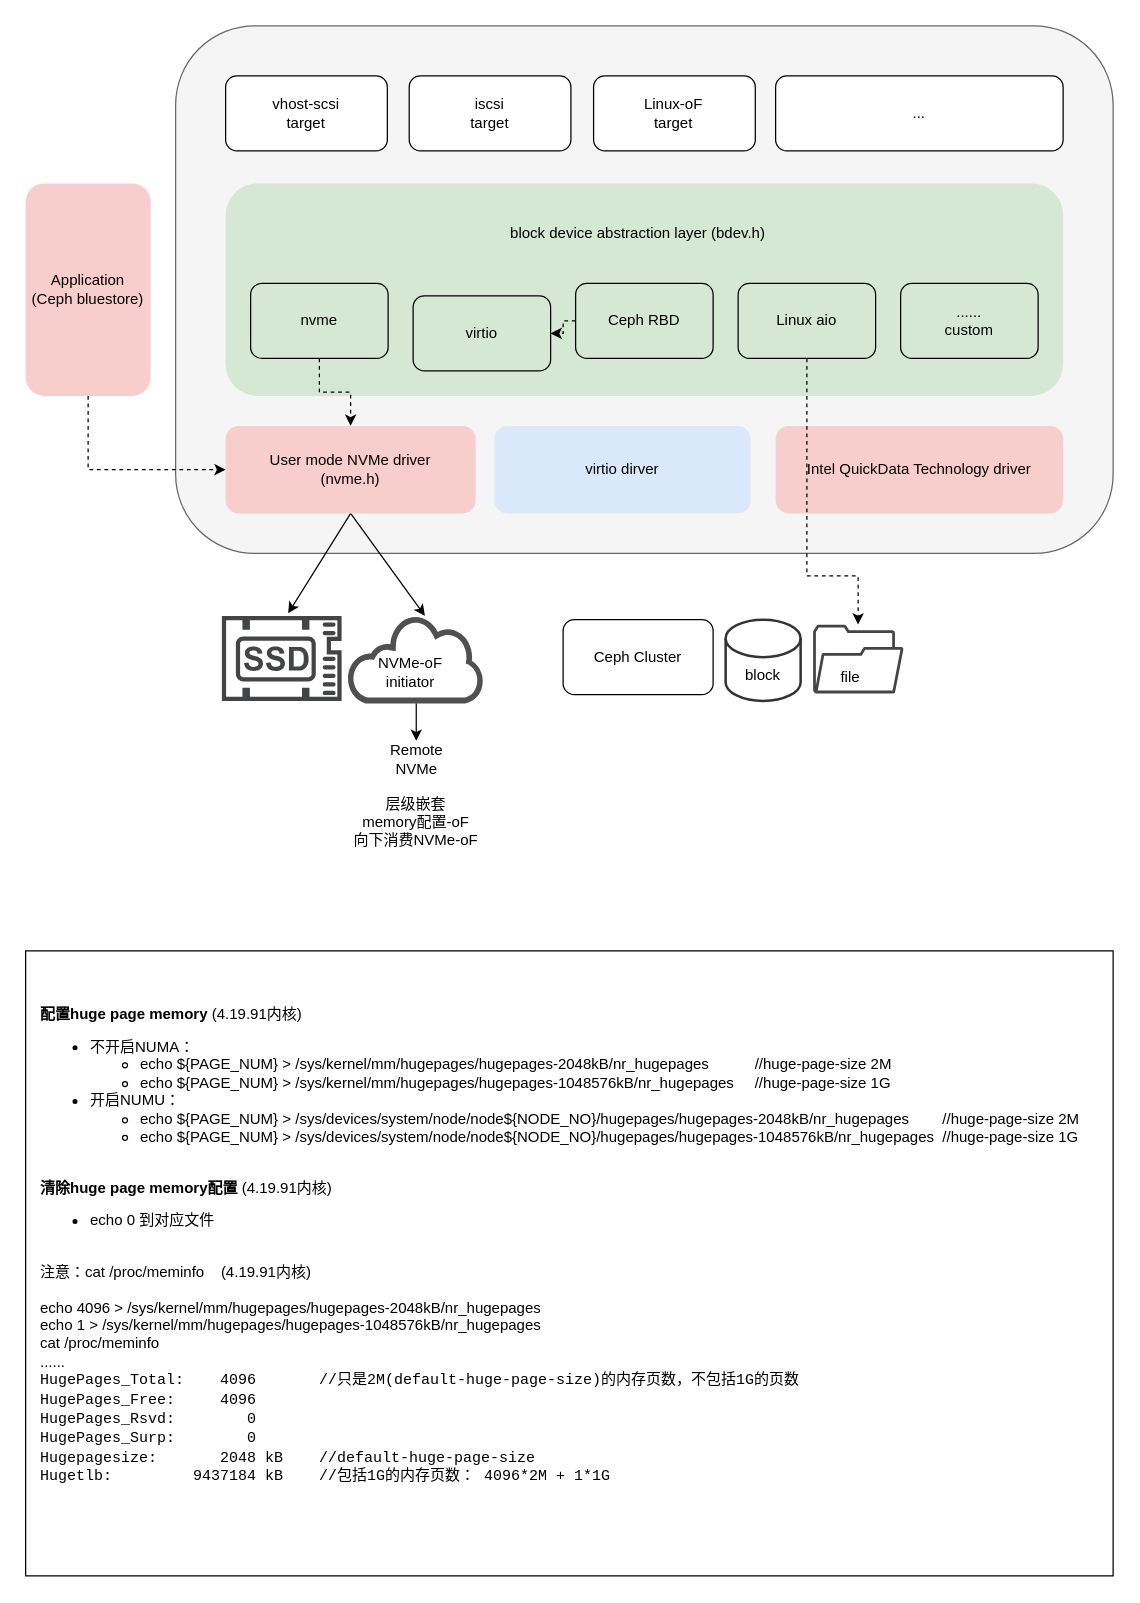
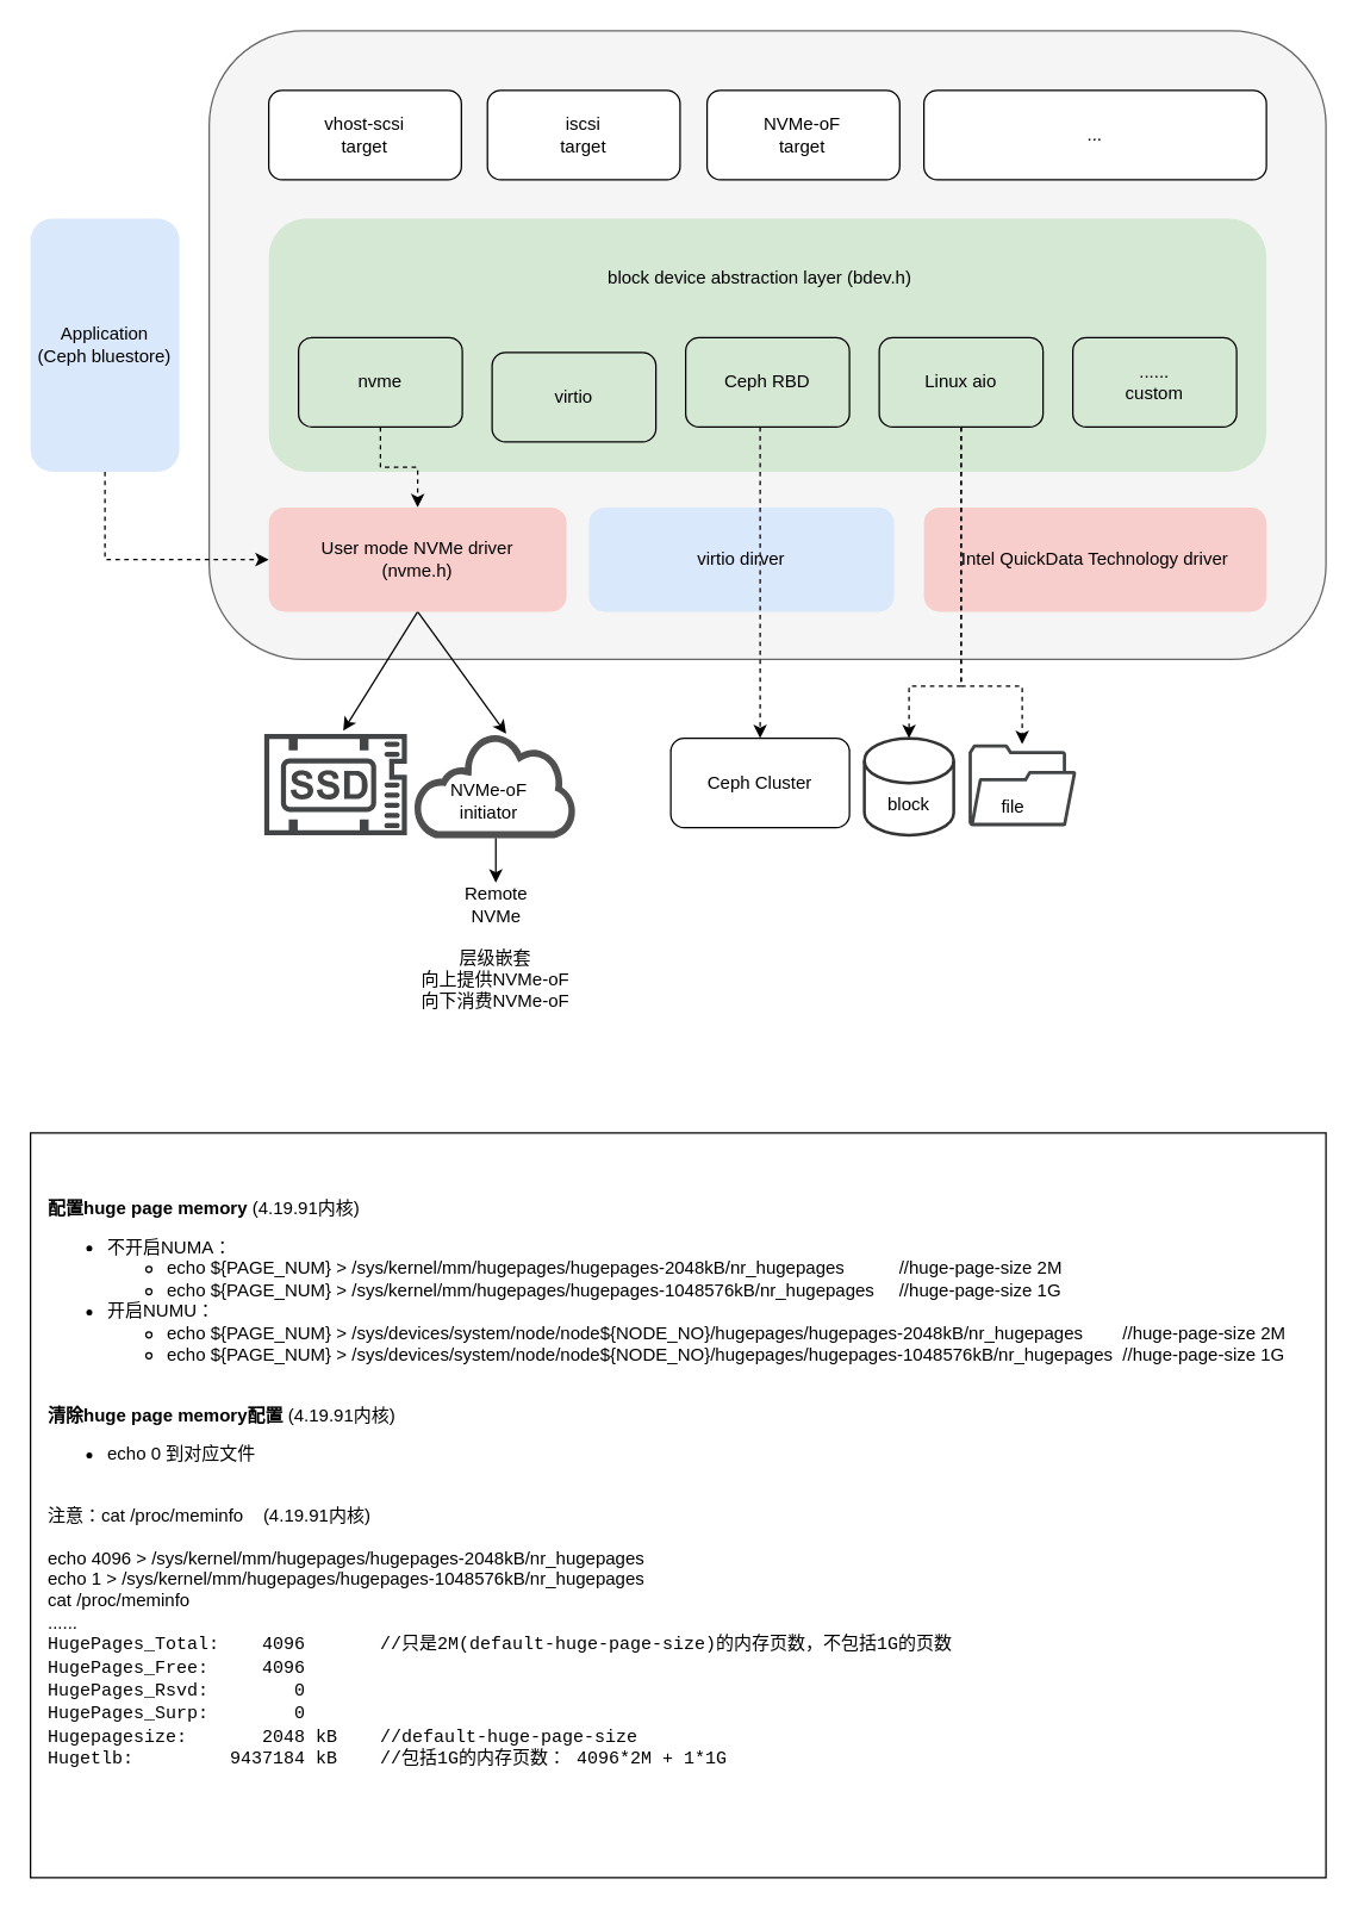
- <mxCell id="15" value="Linux-oF&lt;br&gt;target" style="rounded=1;whiteSpace=wrap;html=1;" parent="1" vertex="1"><mxGeometry x="474.37" y="60" width="129.37" height="60" as="geometry" /></mxCell>
+ <mxCell id="15" value="NVMe-oF&lt;br&gt;target" style="rounded=1;whiteSpace=wrap;html=1;" parent="1" vertex="1"><mxGeometry x="474.37" y="60" width="129.37" height="60" as="geometry" /></mxCell>
- <mxCell id="26" value="Application&lt;br&gt;(Ceph bluestore)" style="rounded=1;whiteSpace=wrap;html=1;strokeColor=none;fillColor=#f8cecc;" parent="1" vertex="1"><mxGeometry x="20" y="146" width="100" height="170" as="geometry" /></mxCell>
+ <mxCell id="26" value="Application&lt;br&gt;(Ceph bluestore)" style="rounded=1;whiteSpace=wrap;html=1;strokeColor=none;fillColor=#dae8fc;" parent="1" vertex="1"><mxGeometry x="20" y="146" width="100" height="170" as="geometry" /></mxCell>
- <mxCell id="28" value="" style="endArrow=classic;html=1;rounded=0;edgeStyle=elbowEdgeStyle;dashed=1;" parent="1" source="20" target="19" edge="1"><mxGeometry width="50" height="50" relative="1" as="geometry"><mxPoint x="290" y="420" as="sourcePoint" /><mxPoint x="515" y="500" as="targetPoint" /></mxGeometry></mxCell>
+ <mxCell id="28" value="" style="endArrow=classic;html=1;rounded=0;edgeStyle=elbowEdgeStyle;entryX=0.5;entryY=0;entryDx=0;entryDy=0;dashed=1;" parent="1" source="20" target="29" edge="1"><mxGeometry width="50" height="50" relative="1" as="geometry"><mxPoint x="290" y="420" as="sourcePoint" /><mxPoint x="515" y="500" as="targetPoint" /></mxGeometry></mxCell>
+ <mxCell id="35" value="" style="endArrow=classic;html=1;rounded=0;entryX=0.5;entryY=0;entryDx=0;entryDy=0;dashed=1;exitX=0.5;exitY=1;exitDx=0;exitDy=0;entryPerimeter=0;edgeStyle=orthogonalEdgeStyle;" parent="1" source="21" target="3" edge="1"><mxGeometry width="50" height="50" relative="1" as="geometry"><mxPoint x="520" y="296" as="sourcePoint" /><mxPoint x="520" y="505" as="targetPoint" /><Array as="points"><mxPoint x="645" y="460" /><mxPoint x="610" y="460" /></Array></mxGeometry></mxCell>
- <mxCell id="11" value="层级嵌套&lt;br&gt;memory配置-oF&lt;br&gt;向下消费NVMe-oF" style="text;html=1;strokeColor=none;fillColor=none;align=center;verticalAlign=middle;whiteSpace=wrap;rounded=0;" parent="1" vertex="1"><mxGeometry x="240" y="642" width="185" height="30" as="geometry" /></mxCell>
+ <mxCell id="11" value="层级嵌套&lt;br&gt;向上提供NVMe-oF&lt;br&gt;向下消费NVMe-oF" style="text;html=1;strokeColor=none;fillColor=none;align=center;verticalAlign=middle;whiteSpace=wrap;rounded=0;" parent="1" vertex="1"><mxGeometry x="240" y="642" width="185" height="30" as="geometry" /></mxCell>
